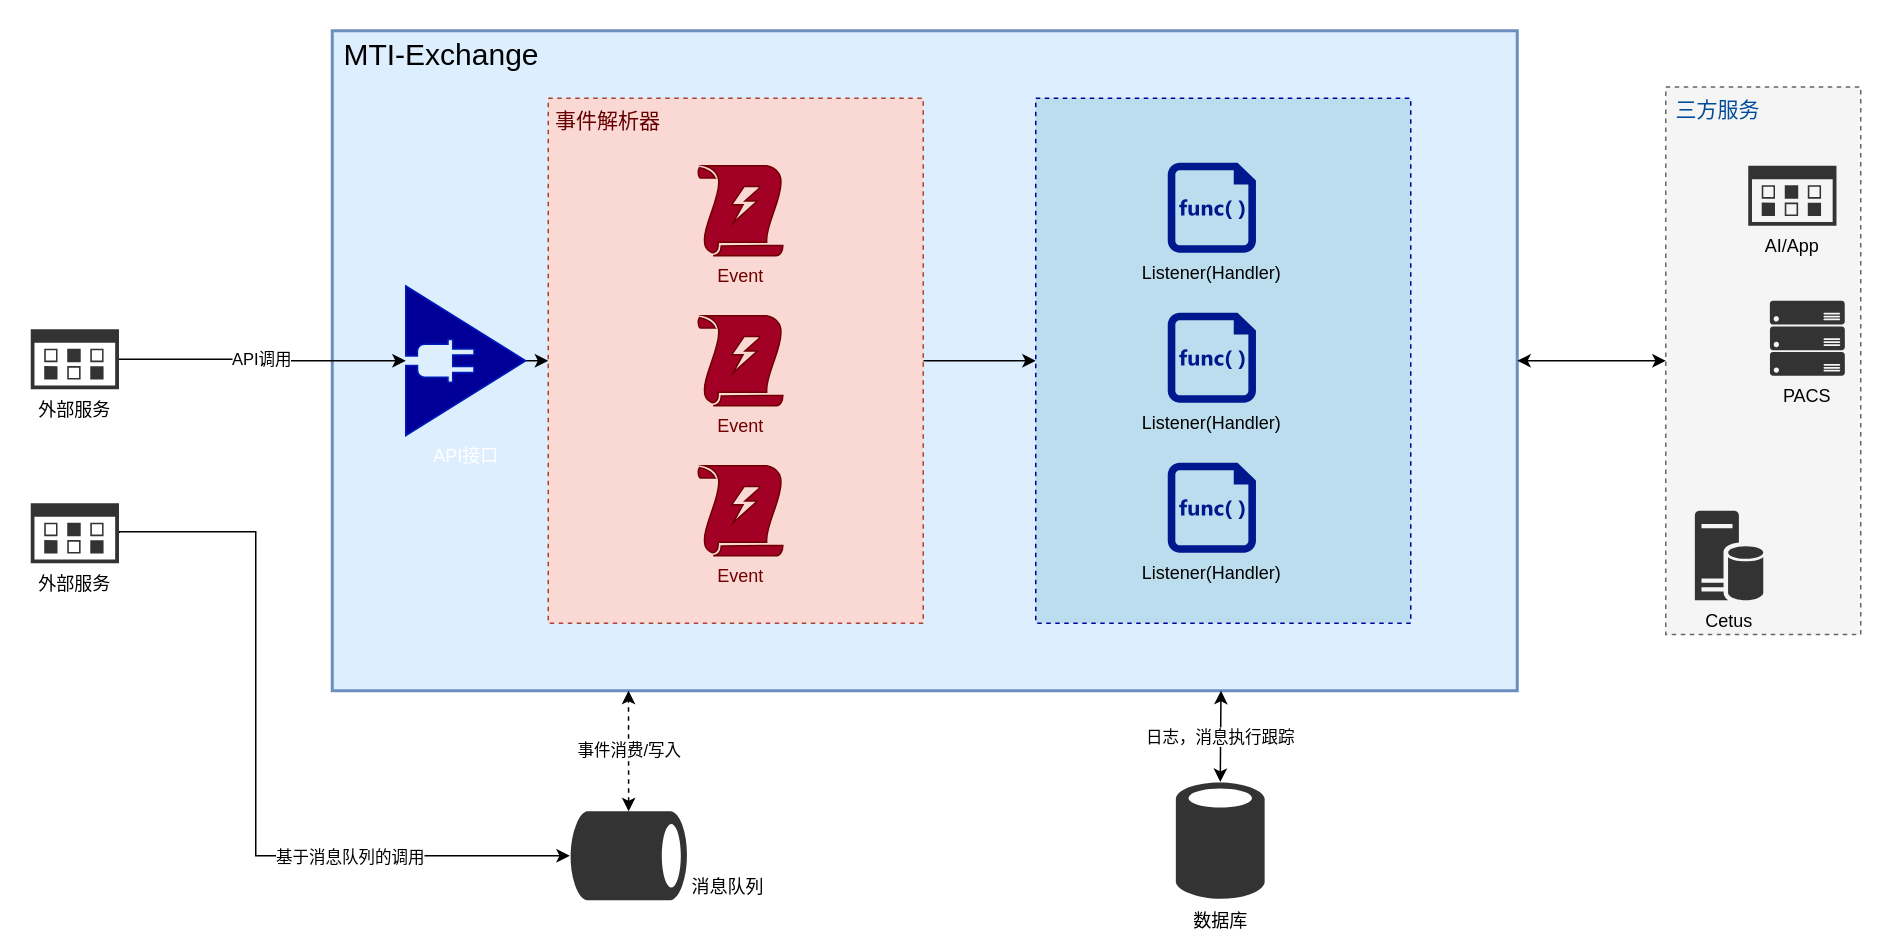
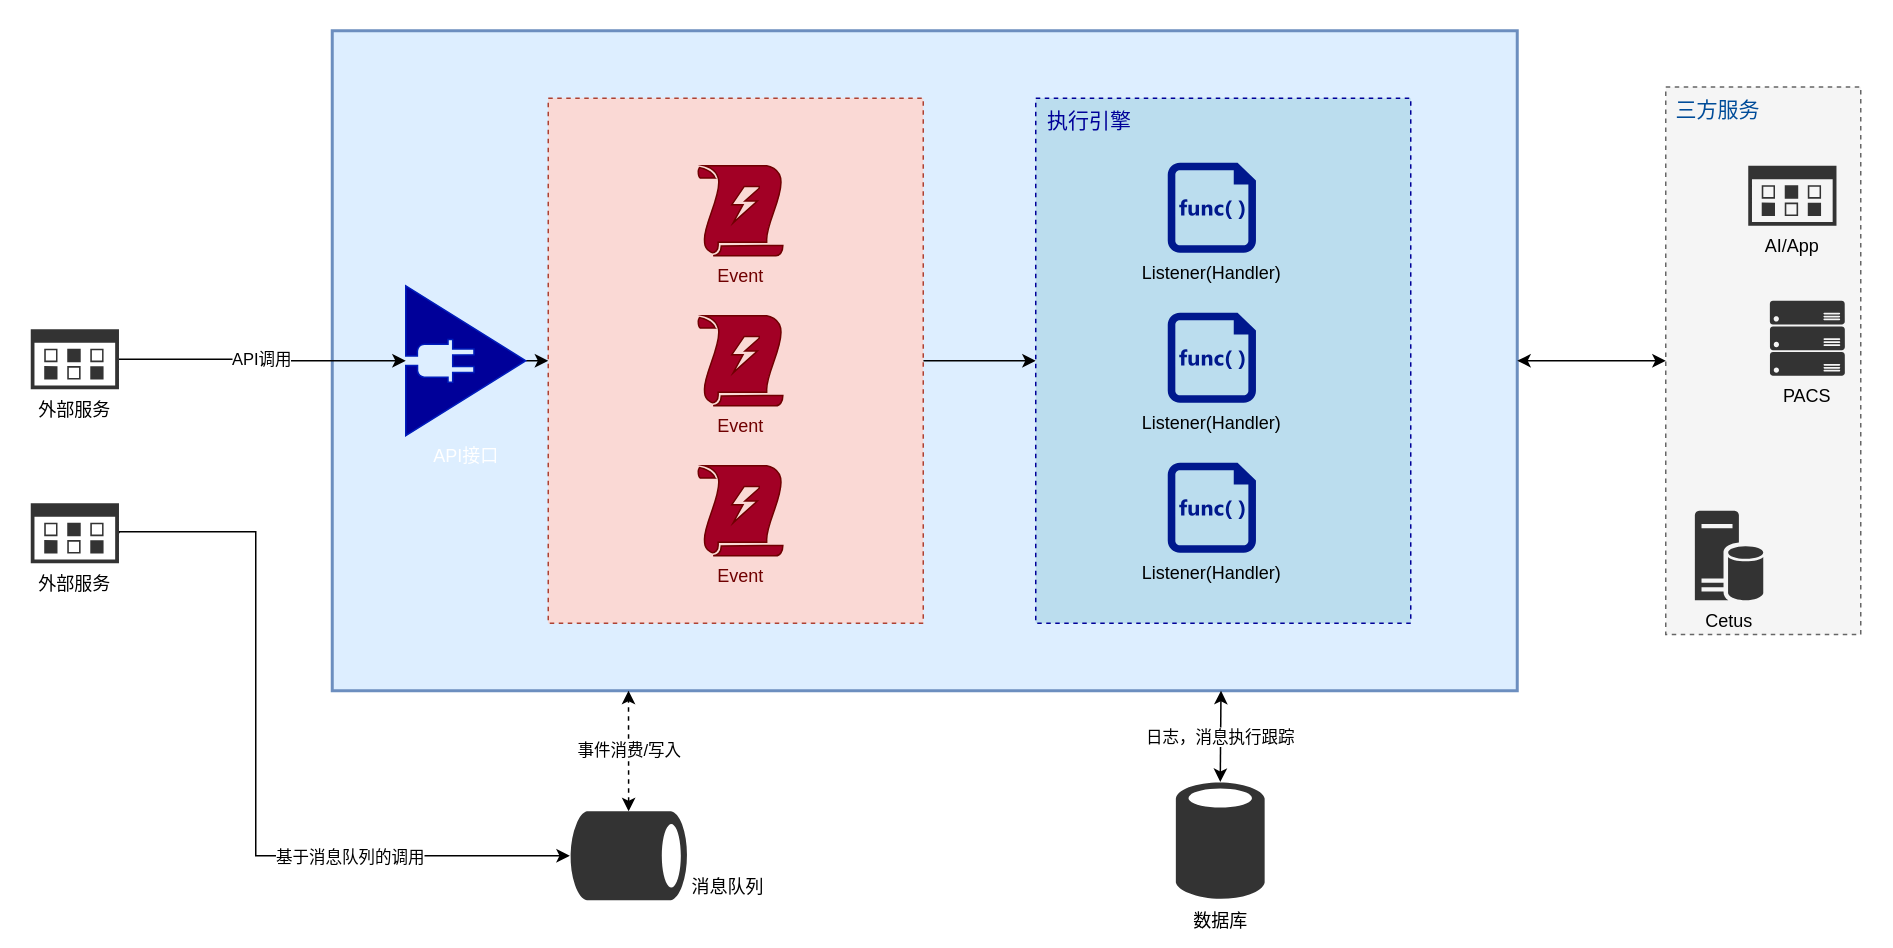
- <mxCell id="24" value="&lt;font style=&quot;font-size: 20px;&quot;&gt;MTI-Exchange&lt;/font&gt;" style="text;html=1;strokeColor=none;fillColor=none;align=center;verticalAlign=middle;whiteSpace=wrap;rounded=0;dashed=1;fontColor=#000000;" vertex="1" parent="1"><mxGeometry x="220" y="20" width="148" height="30" as="geometry" /></mxCell>
- <mxCell id="26" value="事件解析器" style="text;html=1;strokeColor=none;fillColor=none;align=center;verticalAlign=middle;whiteSpace=wrap;rounded=0;dashed=1;fontColor=#660000;fontSize=14;" vertex="1" parent="1"><mxGeometry x="365" y="65" width="80" height="30" as="geometry" /></mxCell>
+ <mxCell id="25" value="执行引擎" style="text;html=1;strokeColor=none;fillColor=none;align=center;verticalAlign=middle;whiteSpace=wrap;rounded=0;dashed=1;fontColor=#000099;fontSize=14;" vertex="1" parent="1"><mxGeometry x="691" y="65" width="70" height="30" as="geometry" /></mxCell>
